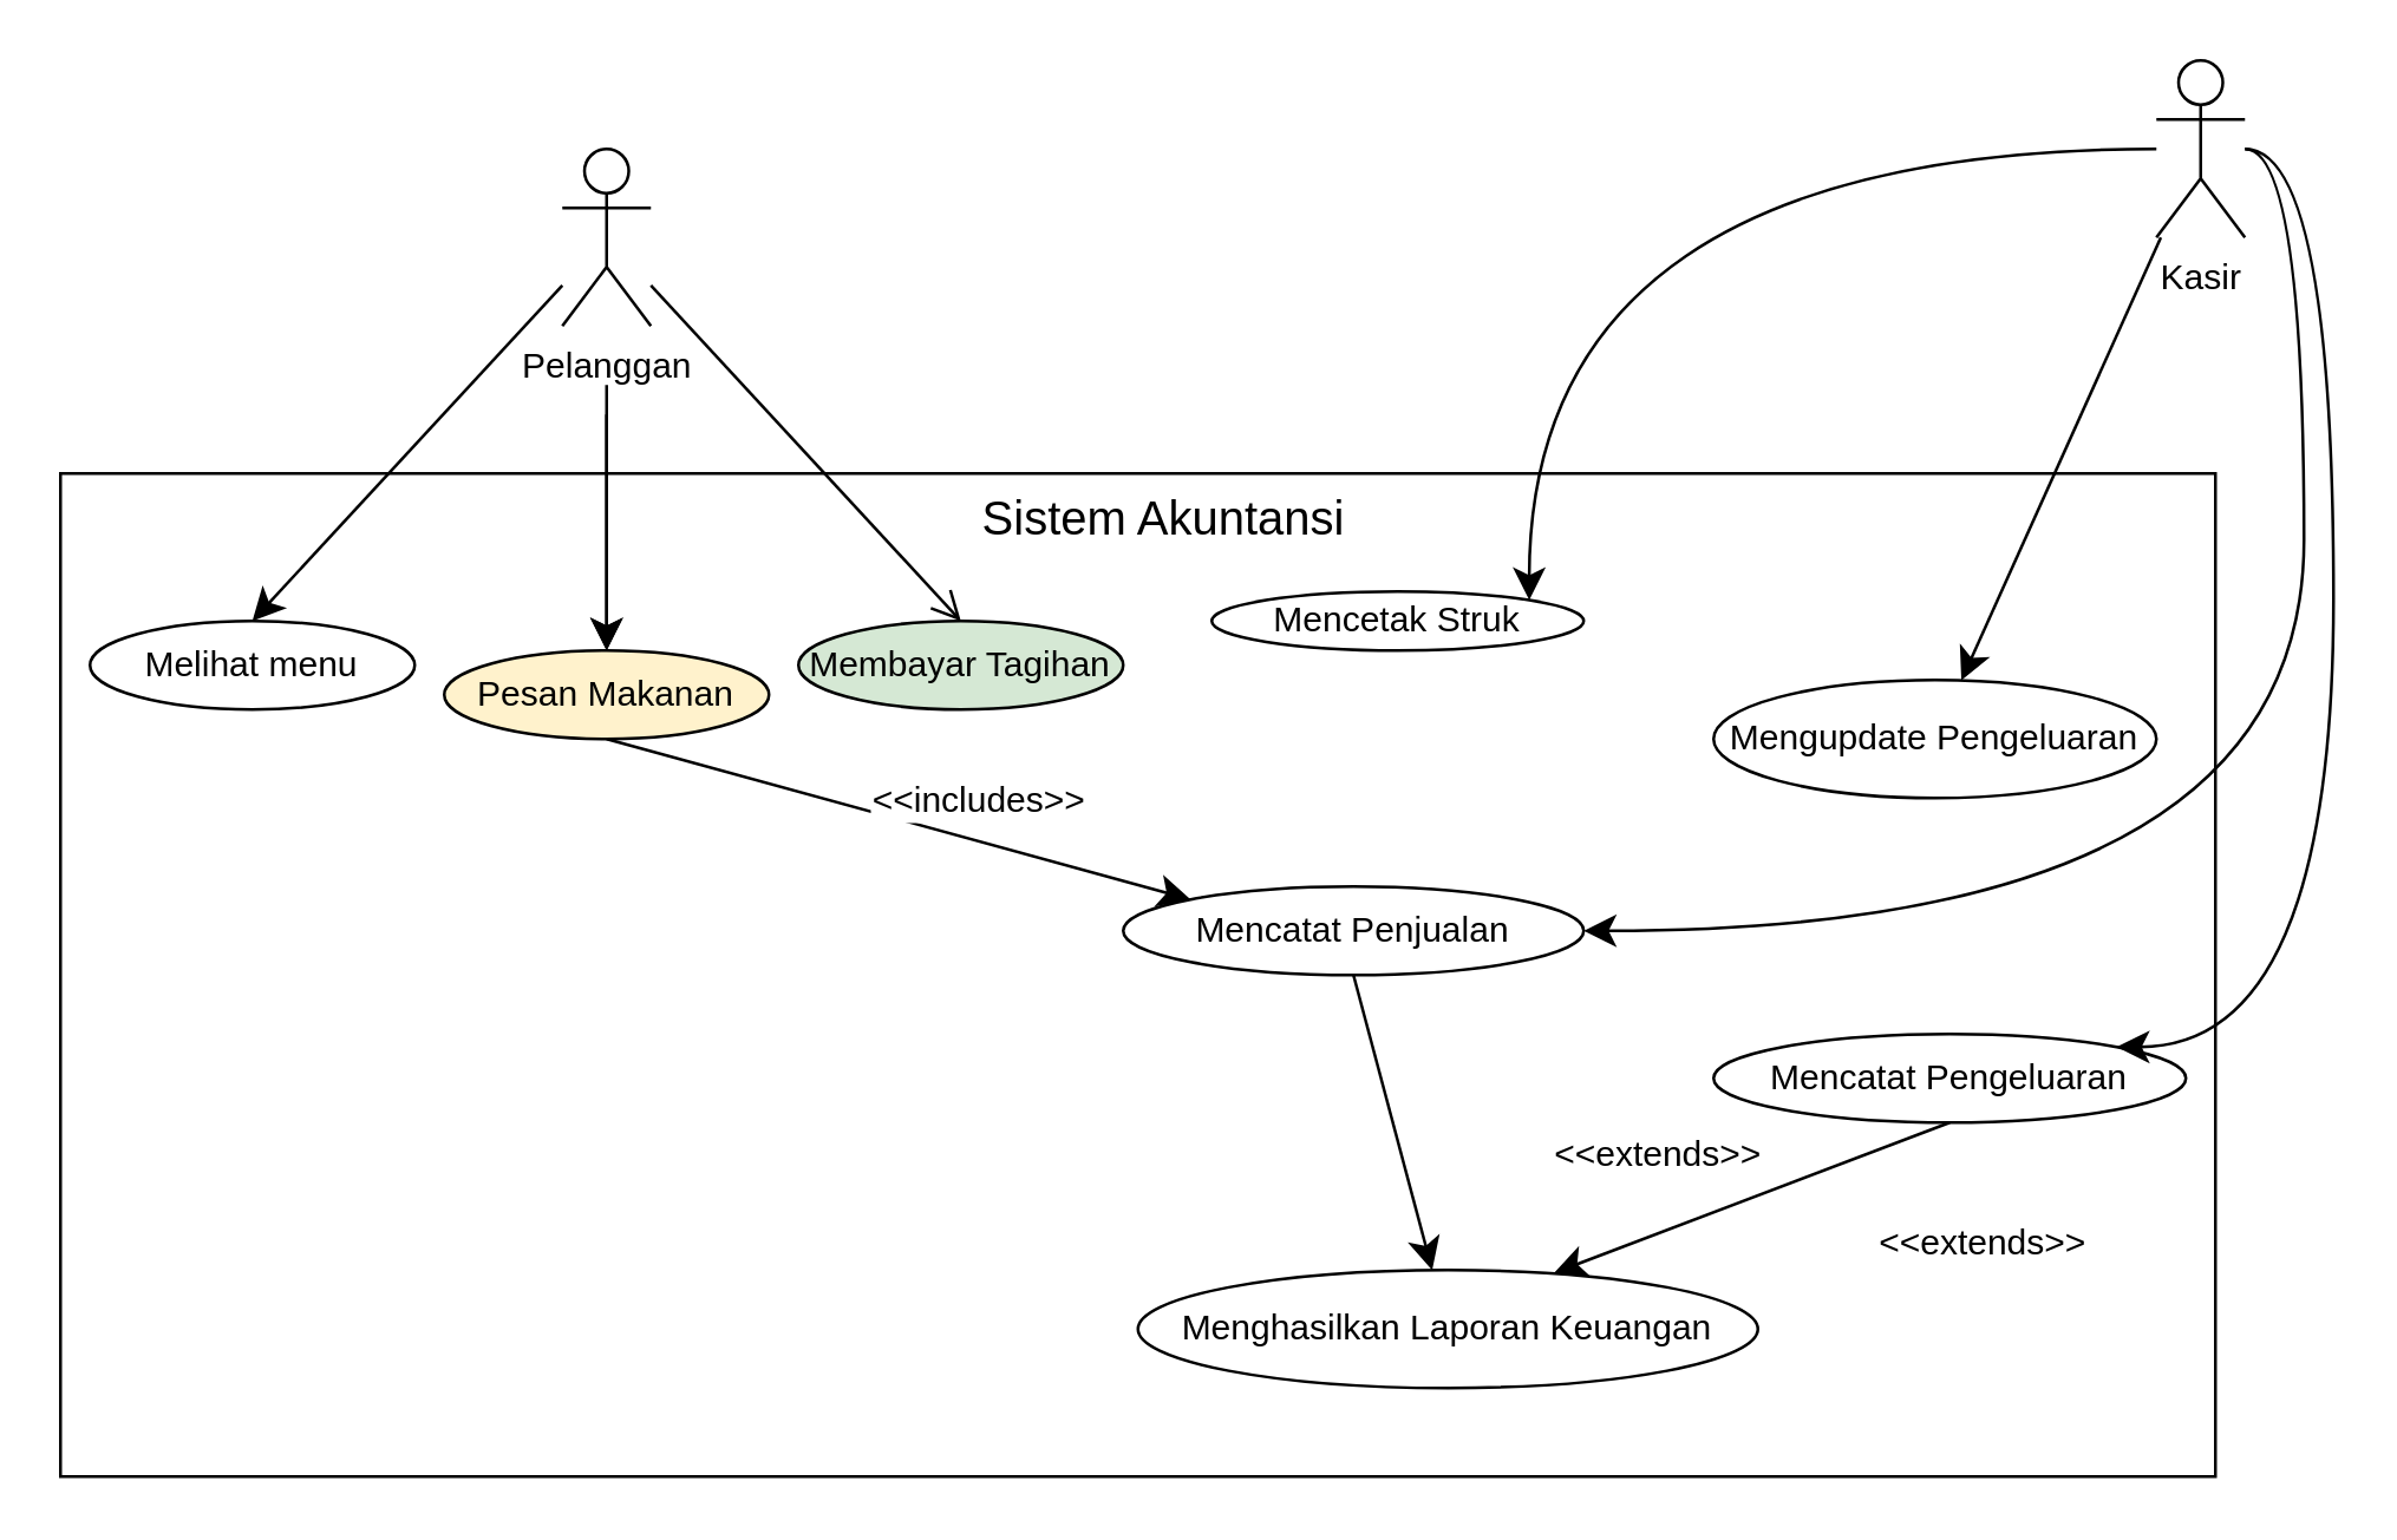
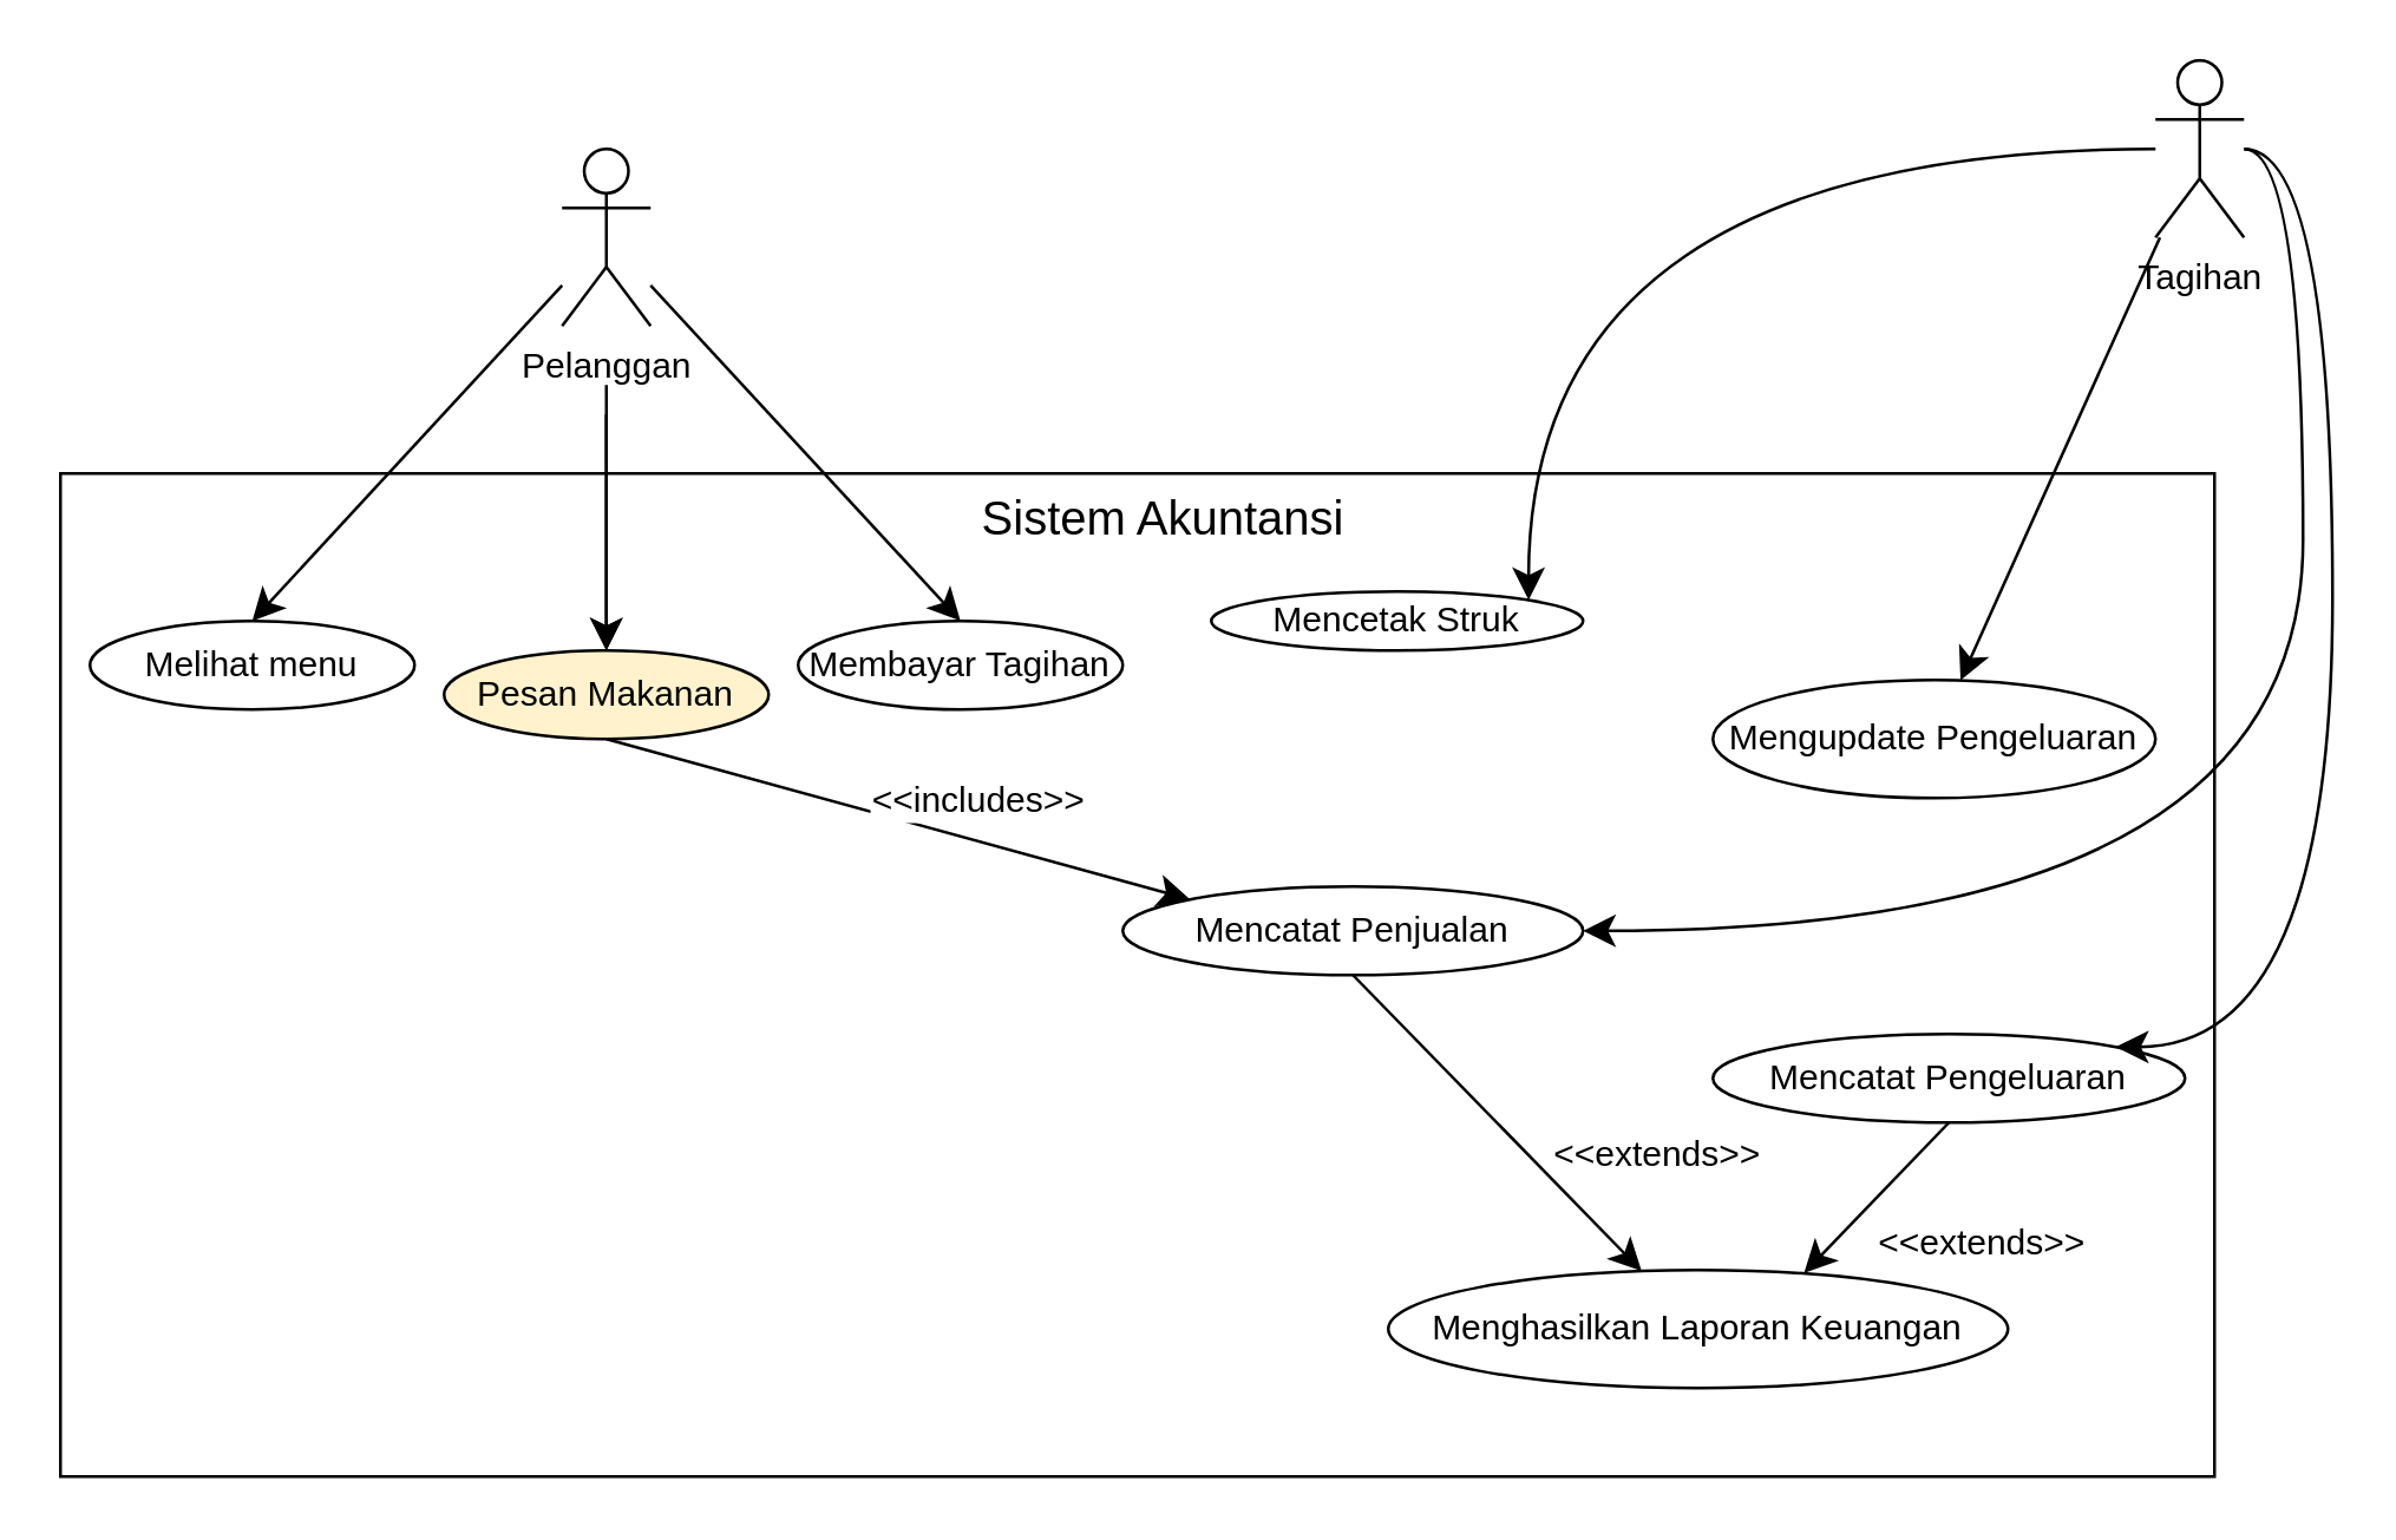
- <mxCell id="25" value="Kasir" style="shape=umlActor;verticalLabelPosition=bottom;verticalAlign=top;html=1;outlineConnect=0;" vertex="1" parent="1"><mxGeometry x="730" y="20" width="30" height="60" as="geometry" /></mxCell>
+ <mxCell id="25" value="Tagihan" style="shape=umlActor;verticalLabelPosition=bottom;verticalAlign=top;html=1;outlineConnect=0;" vertex="1" parent="1"><mxGeometry x="730" y="20" width="30" height="60" as="geometry" /></mxCell>
- <mxCell id="17" value="" style="edgeStyle=none;curved=1;rounded=0;orthogonalLoop=1;jettySize=auto;html=1;fontSize=12;startSize=8;endSize=8;entryX=0.5;entryY=0;entryDx=0;entryDy=0;endArrow=open;" edge="1" parent="1" source="16" target="10"><mxGeometry relative="1" as="geometry"><mxPoint x="215" y="120" as="sourcePoint" /><mxPoint x="215" y="230" as="targetPoint" /></mxGeometry></mxCell>
+ <mxCell id="17" value="" style="edgeStyle=none;curved=1;rounded=0;orthogonalLoop=1;jettySize=auto;html=1;fontSize=12;startSize=8;endSize=8;entryX=0.5;entryY=0;entryDx=0;entryDy=0;" edge="1" parent="1" source="16" target="10"><mxGeometry relative="1" as="geometry"><mxPoint x="215" y="120" as="sourcePoint" /><mxPoint x="215" y="230" as="targetPoint" /></mxGeometry></mxCell>
- <mxCell id="10" value="Membayar Tagihan" style="ellipse;whiteSpace=wrap;html=1;fillColor=#d5e8d4;" vertex="1" parent="1"><mxGeometry x="270" y="210" width="110" height="30" as="geometry" /></mxCell>
+ <mxCell id="10" value="Membayar Tagihan" style="ellipse;whiteSpace=wrap;html=1;" vertex="1" parent="1"><mxGeometry x="270" y="210" width="110" height="30" as="geometry" /></mxCell>
- <mxCell id="3" value="Menghasilkan Laporan Keuangan" style="ellipse;whiteSpace=wrap;html=1;" vertex="1" parent="1"><mxGeometry x="385" y="430" width="210" height="40" as="geometry" /></mxCell>
+ <mxCell id="3" value="Menghasilkan Laporan Keuangan" style="ellipse;whiteSpace=wrap;html=1;" vertex="1" parent="1"><mxGeometry x="470" y="430" width="210" height="40" as="geometry" /></mxCell>
